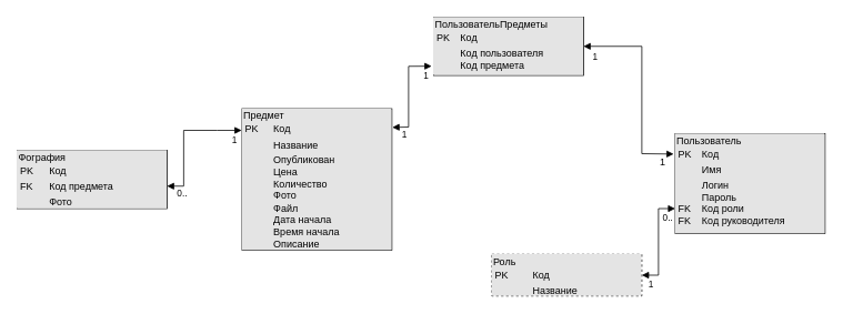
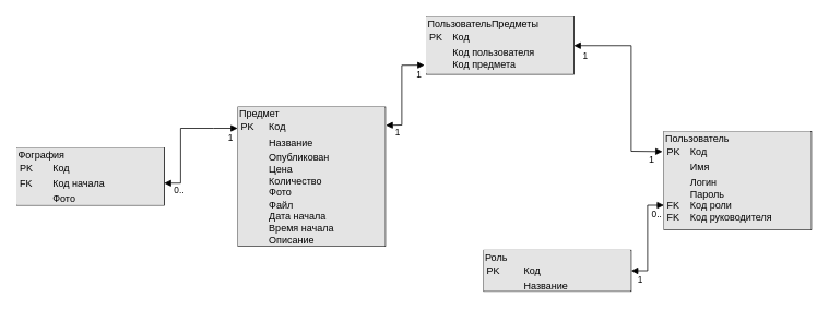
- <mxCell id="2" value="&lt;div style=&quot;box-sizing:border-box;width:100%;background:#e4e4e4;padding:2px;&quot;&gt;Фография&lt;table style=&quot;background-color: transparent; color: light-dark(rgb(0, 0, 0), rgb(255, 255, 255)); font-size: 1em; width: 100%;&quot; cellpadding=&quot;2&quot; cellspacing=&quot;0&quot;&gt;&lt;tbody&gt;&lt;tr&gt;&lt;td&gt;PK&lt;/td&gt;&lt;td&gt;Код&lt;/td&gt;&lt;/tr&gt;&lt;tr&gt;&lt;td&gt;FK&lt;/td&gt;&lt;td&gt;Код предмета&lt;/td&gt;&lt;/tr&gt;&lt;tr&gt;&lt;td&gt;&lt;/td&gt;&lt;td&gt;Фото&lt;/td&gt;&lt;/tr&gt;&lt;/tbody&gt;&lt;/table&gt;&lt;/div&gt;" style="verticalAlign=top;align=left;overflow=fill;html=1;whiteSpace=wrap;" parent="1" vertex="1"><mxGeometry x="20" y="180" width="180" height="70" as="geometry" /></mxCell>
+ <mxCell id="2" value="&lt;div style=&quot;box-sizing:border-box;width:100%;background:#e4e4e4;padding:2px;&quot;&gt;Фография&lt;table style=&quot;background-color: transparent; color: light-dark(rgb(0, 0, 0), rgb(255, 255, 255)); font-size: 1em; width: 100%;&quot; cellpadding=&quot;2&quot; cellspacing=&quot;0&quot;&gt;&lt;tbody&gt;&lt;tr&gt;&lt;td&gt;PK&lt;/td&gt;&lt;td&gt;Код&lt;/td&gt;&lt;/tr&gt;&lt;tr&gt;&lt;td&gt;FK&lt;/td&gt;&lt;td&gt;Код начала&lt;/td&gt;&lt;/tr&gt;&lt;tr&gt;&lt;td&gt;&lt;/td&gt;&lt;td&gt;Фото&lt;/td&gt;&lt;/tr&gt;&lt;/tbody&gt;&lt;/table&gt;&lt;/div&gt;" style="verticalAlign=top;align=left;overflow=fill;html=1;whiteSpace=wrap;" parent="1" vertex="1"><mxGeometry x="20" y="180" width="180" height="70" as="geometry" /></mxCell>
- <mxCell id="5" value="&lt;div style=&quot;box-sizing:border-box;width:100%;background:#e4e4e4;padding:2px;&quot;&gt;Роль&lt;table style=&quot;background-color: transparent; color: light-dark(rgb(0, 0, 0), rgb(255, 255, 255)); font-size: 1em; width: 100%;&quot; cellpadding=&quot;2&quot; cellspacing=&quot;0&quot;&gt;&lt;tbody&gt;&lt;tr&gt;&lt;td&gt;PK&lt;/td&gt;&lt;td&gt;Код&lt;/td&gt;&lt;/tr&gt;&lt;tr&gt;&lt;td&gt;&lt;br&gt;&lt;/td&gt;&lt;td&gt;Название&lt;/td&gt;&lt;/tr&gt;&lt;tr&gt;&lt;td&gt;&lt;/td&gt;&lt;td&gt;&lt;br&gt;&lt;/td&gt;&lt;/tr&gt;&lt;/tbody&gt;&lt;/table&gt;&lt;/div&gt;" style="verticalAlign=top;align=left;overflow=fill;html=1;whiteSpace=wrap;dashed=1;" parent="1" vertex="1"><mxGeometry x="590" y="305" width="180" height="50" as="geometry" /></mxCell>
+ <mxCell id="5" value="&lt;div style=&quot;box-sizing:border-box;width:100%;background:#e4e4e4;padding:2px;&quot;&gt;Роль&lt;table style=&quot;background-color: transparent; color: light-dark(rgb(0, 0, 0), rgb(255, 255, 255)); font-size: 1em; width: 100%;&quot; cellpadding=&quot;2&quot; cellspacing=&quot;0&quot;&gt;&lt;tbody&gt;&lt;tr&gt;&lt;td&gt;PK&lt;/td&gt;&lt;td&gt;Код&lt;/td&gt;&lt;/tr&gt;&lt;tr&gt;&lt;td&gt;&lt;br&gt;&lt;/td&gt;&lt;td&gt;Название&lt;/td&gt;&lt;/tr&gt;&lt;tr&gt;&lt;td&gt;&lt;/td&gt;&lt;td&gt;&lt;br&gt;&lt;/td&gt;&lt;/tr&gt;&lt;/tbody&gt;&lt;/table&gt;&lt;/div&gt;" style="verticalAlign=top;align=left;overflow=fill;html=1;whiteSpace=wrap;" parent="1" vertex="1"><mxGeometry x="590" y="305" width="180" height="50" as="geometry" /></mxCell>
